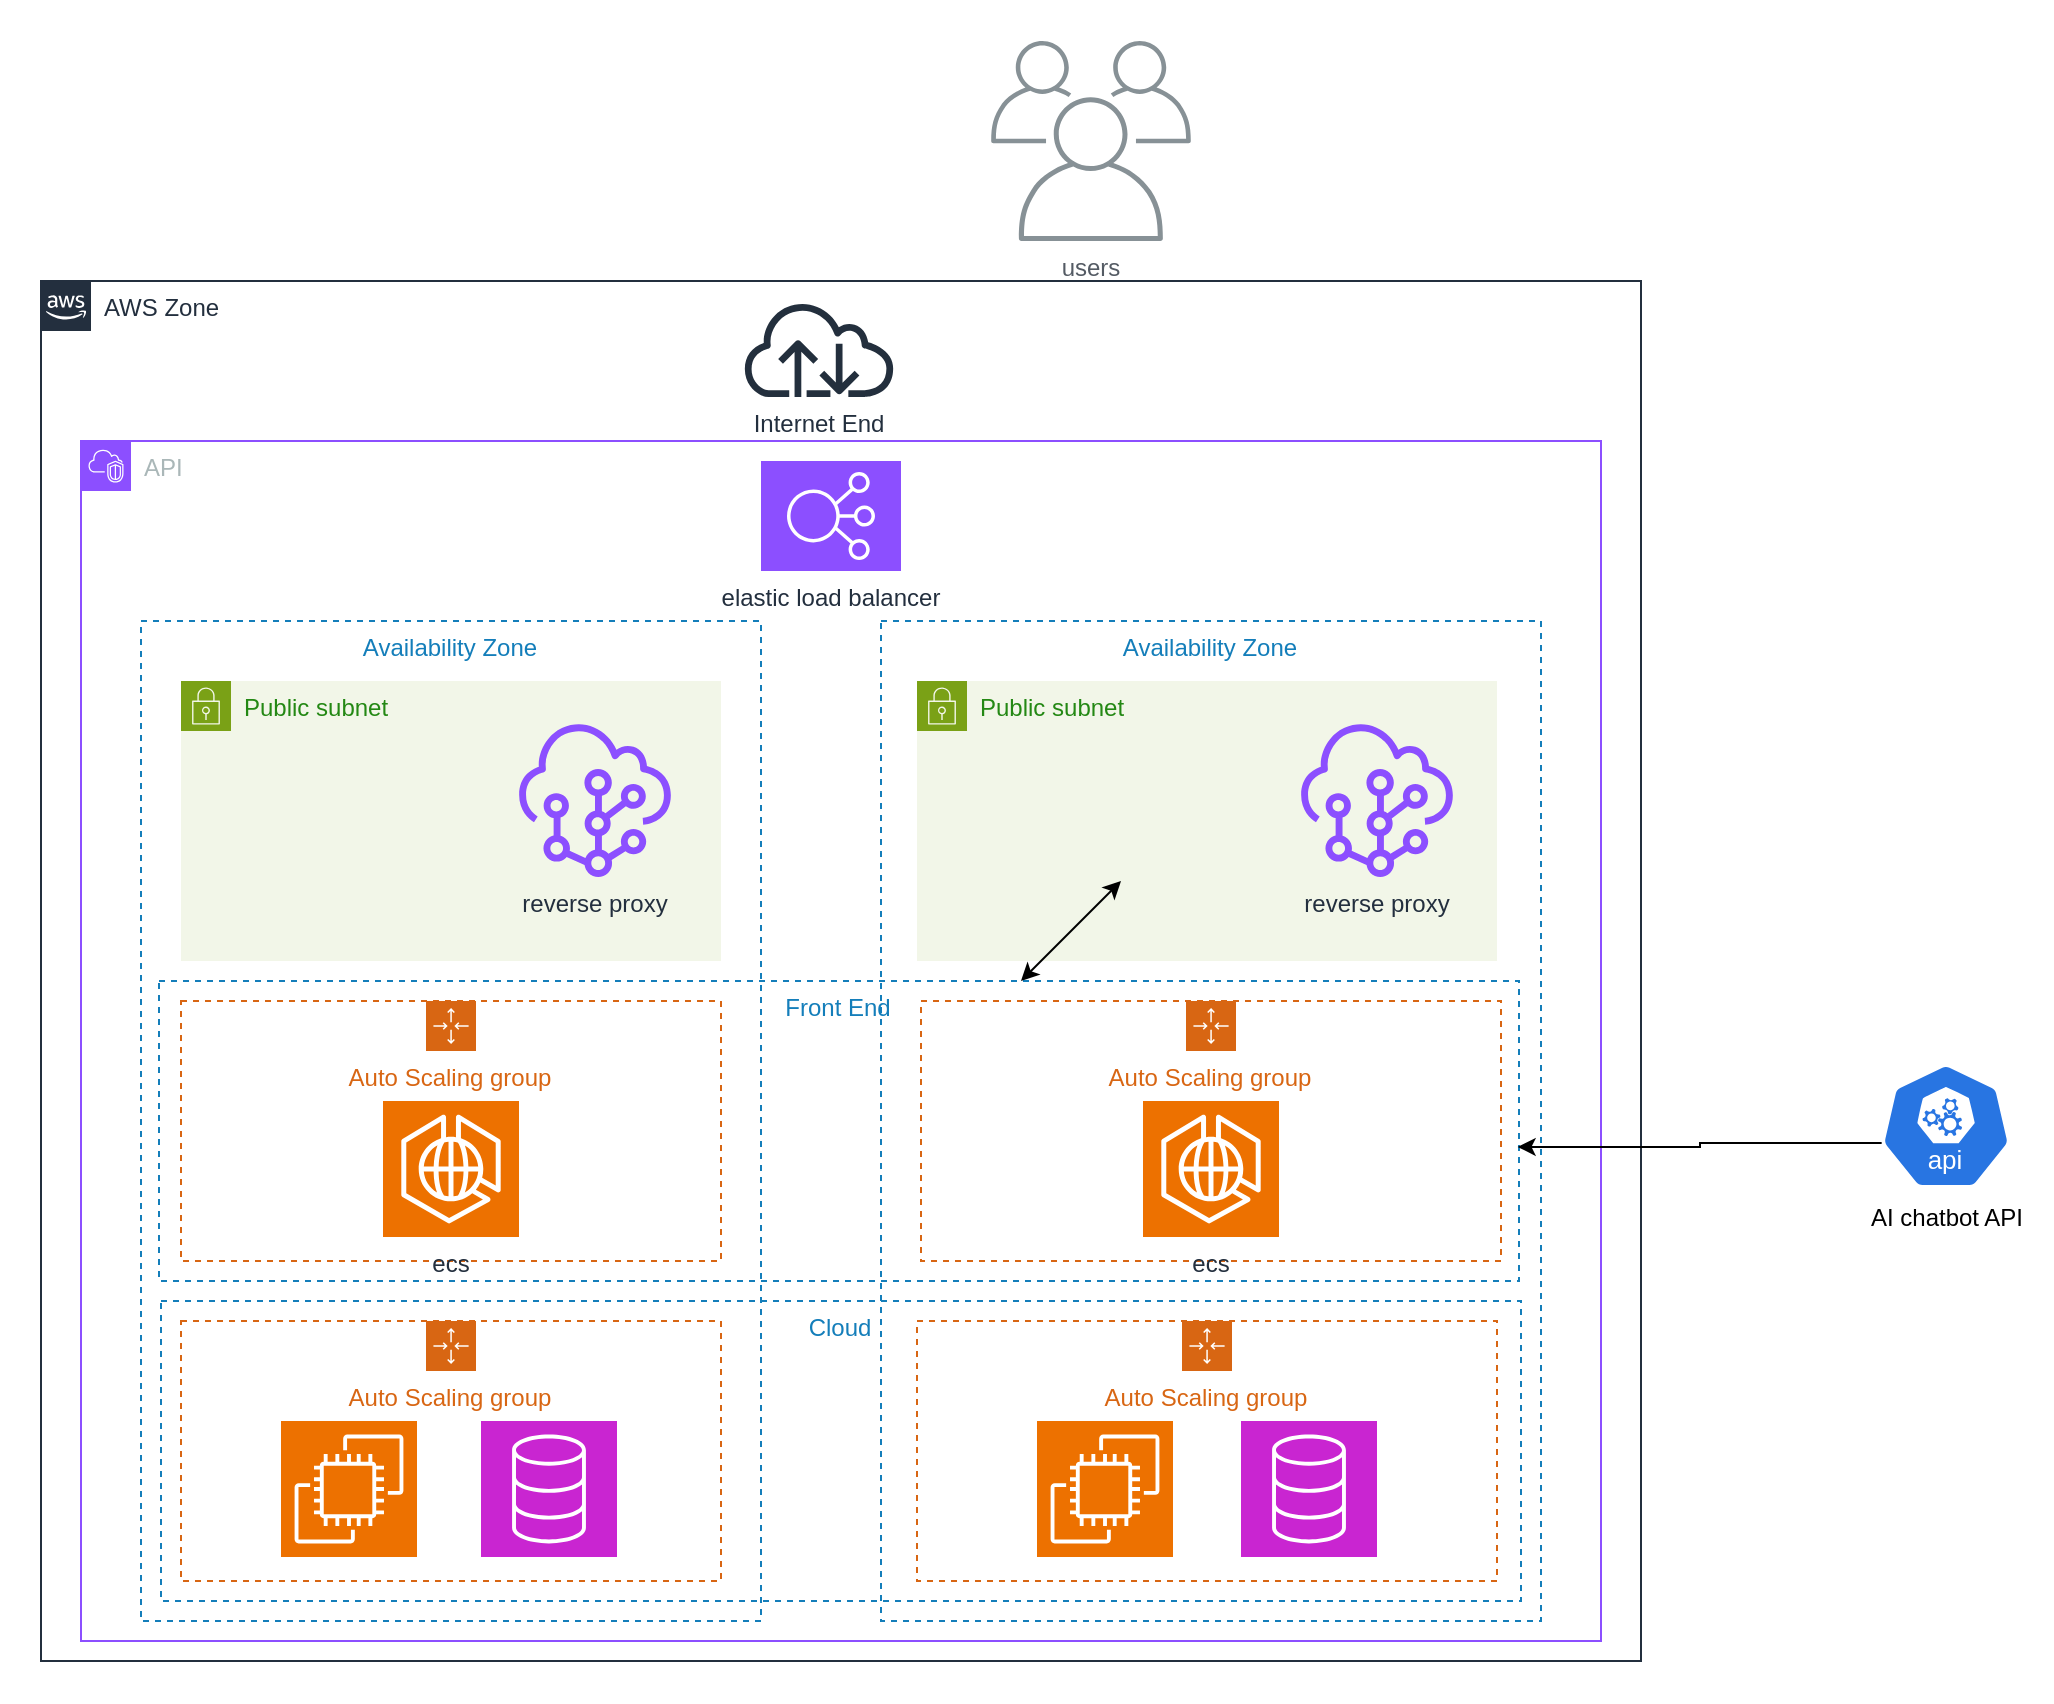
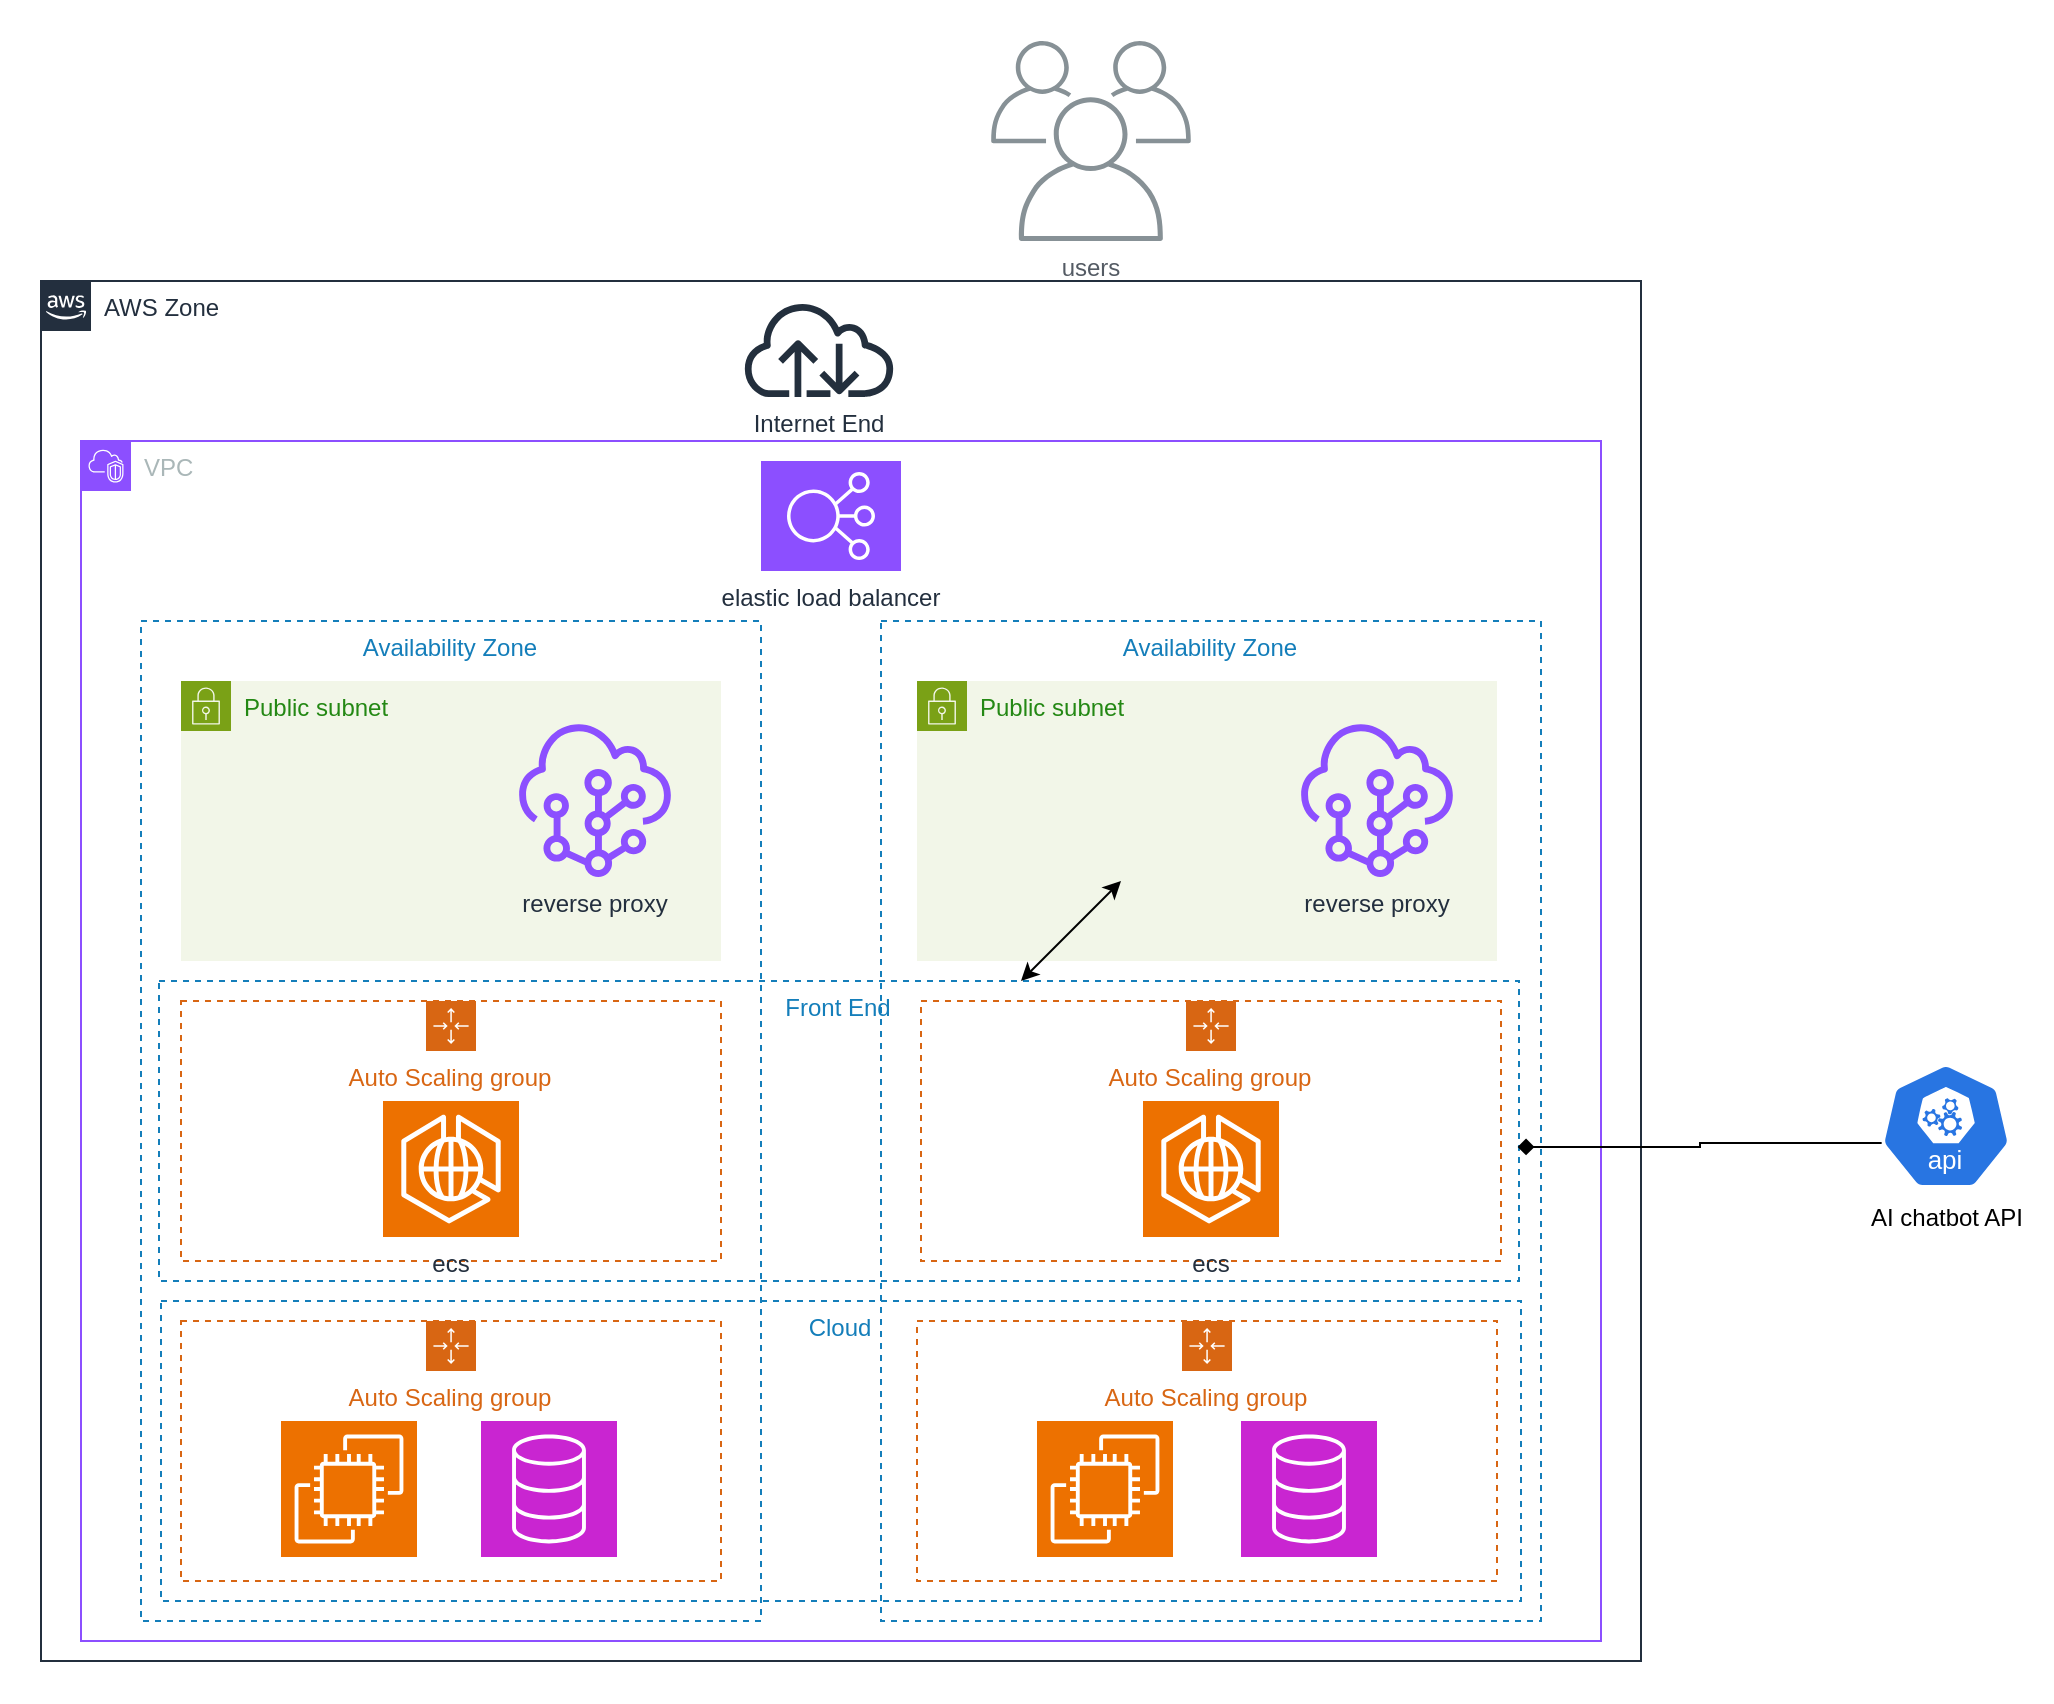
- <mxCell id="4" value="API" style="points=[[0,0],[0.25,0],[0.5,0],[0.75,0],[1,0],[1,0.25],[1,0.5],[1,0.75],[1,1],[0.75,1],[0.5,1],[0.25,1],[0,1],[0,0.75],[0,0.5],[0,0.25]];outlineConnect=0;gradientColor=none;html=1;whiteSpace=wrap;fontSize=12;fontStyle=0;container=1;pointerEvents=0;collapsible=0;recursiveResize=0;shape=mxgraph.aws4.group;grIcon=mxgraph.aws4.group_vpc2;strokeColor=#8C4FFF;fillColor=none;verticalAlign=top;align=left;spacingLeft=30;fontColor=#AAB7B8;dashed=0;" vertex="1" parent="1"><mxGeometry x="40" y="220" width="760" height="600" as="geometry" /></mxCell>
+ <mxCell id="4" value="VPC" style="points=[[0,0],[0.25,0],[0.5,0],[0.75,0],[1,0],[1,0.25],[1,0.5],[1,0.75],[1,1],[0.75,1],[0.5,1],[0.25,1],[0,1],[0,0.75],[0,0.5],[0,0.25]];outlineConnect=0;gradientColor=none;html=1;whiteSpace=wrap;fontSize=12;fontStyle=0;container=1;pointerEvents=0;collapsible=0;recursiveResize=0;shape=mxgraph.aws4.group;grIcon=mxgraph.aws4.group_vpc2;strokeColor=#8C4FFF;fillColor=none;verticalAlign=top;align=left;spacingLeft=30;fontColor=#AAB7B8;dashed=0;" vertex="1" parent="1"><mxGeometry x="40" y="220" width="760" height="600" as="geometry" /></mxCell>
- <mxCell id="27" style="edgeStyle=orthogonalEdgeStyle;rounded=0;orthogonalLoop=1;jettySize=auto;html=1;exitX=0.005;exitY=0.63;exitDx=0;exitDy=0;exitPerimeter=0;entryX=0.999;entryY=0.553;entryDx=0;entryDy=0;entryPerimeter=0;" edge="1" parent="1" source="25" target="11"><mxGeometry relative="1" as="geometry" /></mxCell>
+ <mxCell id="27" style="edgeStyle=orthogonalEdgeStyle;rounded=0;orthogonalLoop=1;jettySize=auto;html=1;exitX=0.005;exitY=0.63;exitDx=0;exitDy=0;exitPerimeter=0;entryX=0.999;entryY=0.553;entryDx=0;entryDy=0;entryPerimeter=0;endArrow=diamond;" edge="1" parent="1" source="25" target="11"><mxGeometry relative="1" as="geometry" /></mxCell>
